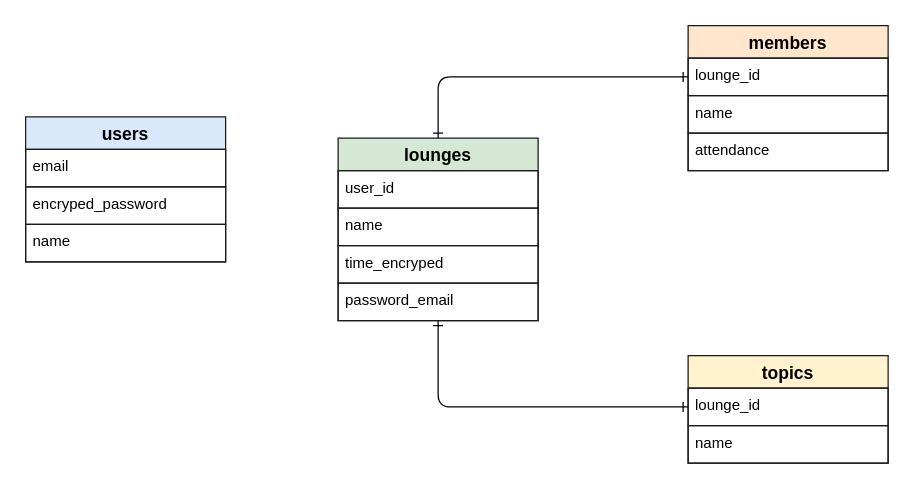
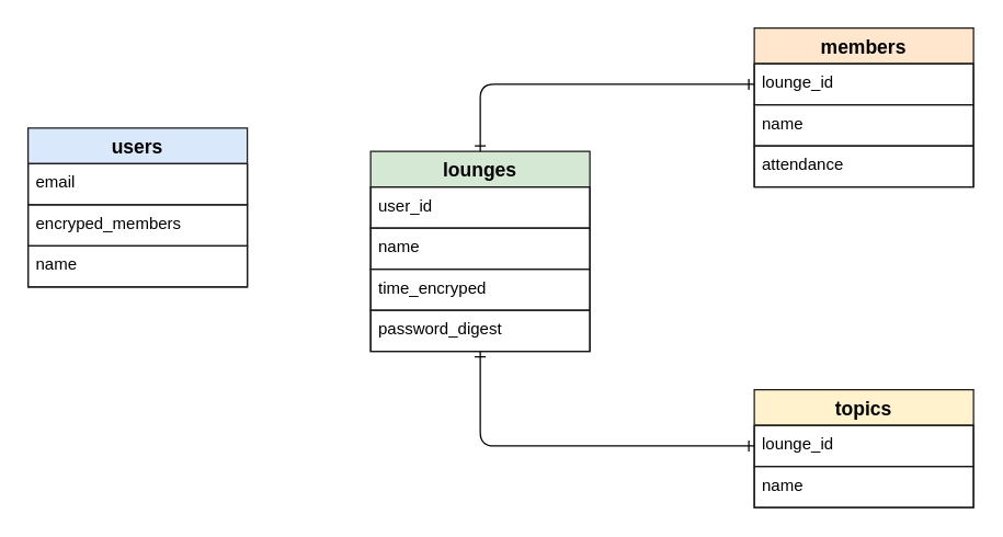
- <mxCell id="4" value="encryped_password" style="text;strokeColor=#1A1A1A;fillColor=none;spacingLeft=4;spacingRight=4;overflow=hidden;rotatable=0;points=[[0,0.5],[1,0.5]];portConstraint=eastwest;fontSize=12;fontColor=#000000;labelBorderColor=none;rounded=0;strokeWidth=1;" parent="2" vertex="1"><mxGeometry y="56" width="160" height="30" as="geometry" /></mxCell>
+ <mxCell id="4" value="encryped_members" style="text;strokeColor=#1A1A1A;fillColor=none;spacingLeft=4;spacingRight=4;overflow=hidden;rotatable=0;points=[[0,0.5],[1,0.5]];portConstraint=eastwest;fontSize=12;fontColor=#000000;labelBorderColor=none;rounded=0;strokeWidth=1;" parent="2" vertex="1"><mxGeometry y="56" width="160" height="30" as="geometry" /></mxCell>
- <mxCell id="10" value="password_email" style="text;strokeColor=#1A1A1A;fillColor=none;spacingLeft=4;spacingRight=4;overflow=hidden;rotatable=0;points=[[0,0.5],[1,0.5]];portConstraint=eastwest;fontSize=12;fontColor=#000000;labelBorderColor=none;rounded=0;strokeWidth=1;" parent="6" vertex="1"><mxGeometry y="116" width="160" height="30" as="geometry" /></mxCell>
+ <mxCell id="10" value="password_digest" style="text;strokeColor=#1A1A1A;fillColor=none;spacingLeft=4;spacingRight=4;overflow=hidden;rotatable=0;points=[[0,0.5],[1,0.5]];portConstraint=eastwest;fontSize=12;fontColor=#000000;labelBorderColor=none;rounded=0;strokeWidth=1;" parent="6" vertex="1"><mxGeometry y="116" width="160" height="30" as="geometry" /></mxCell>
